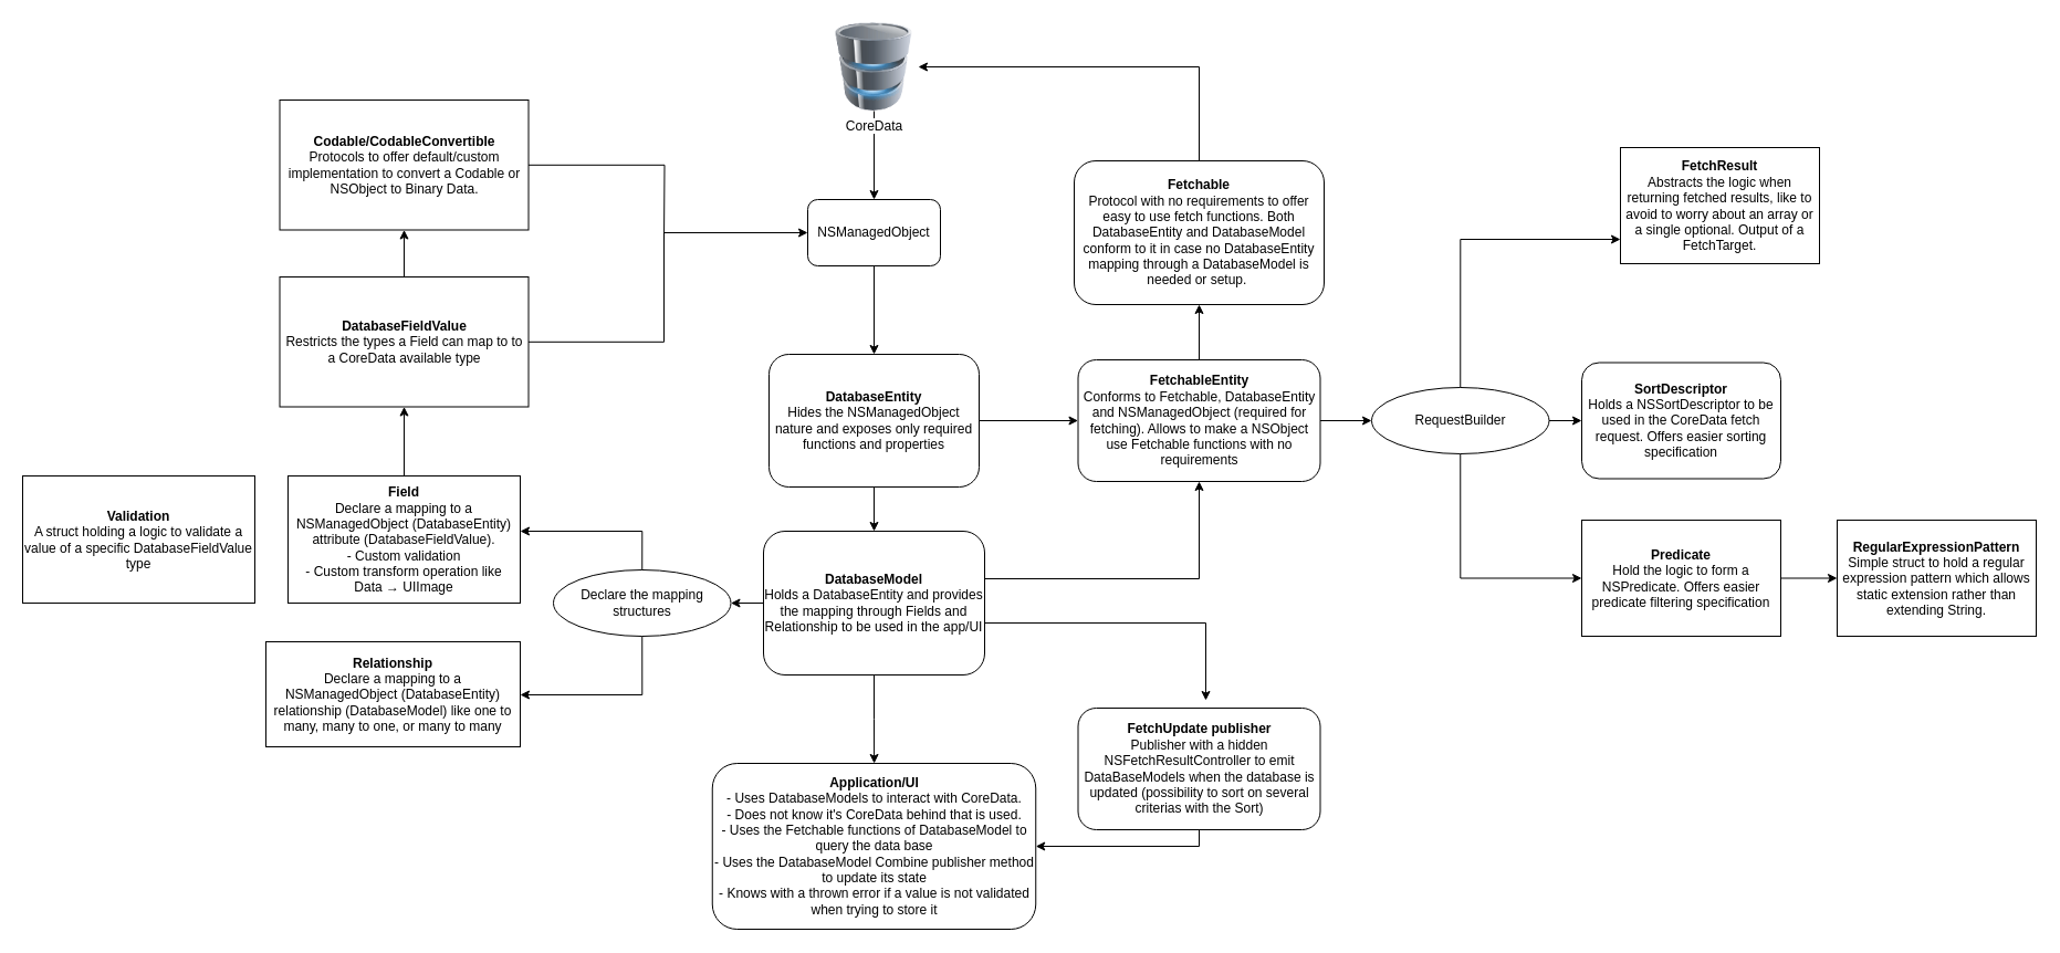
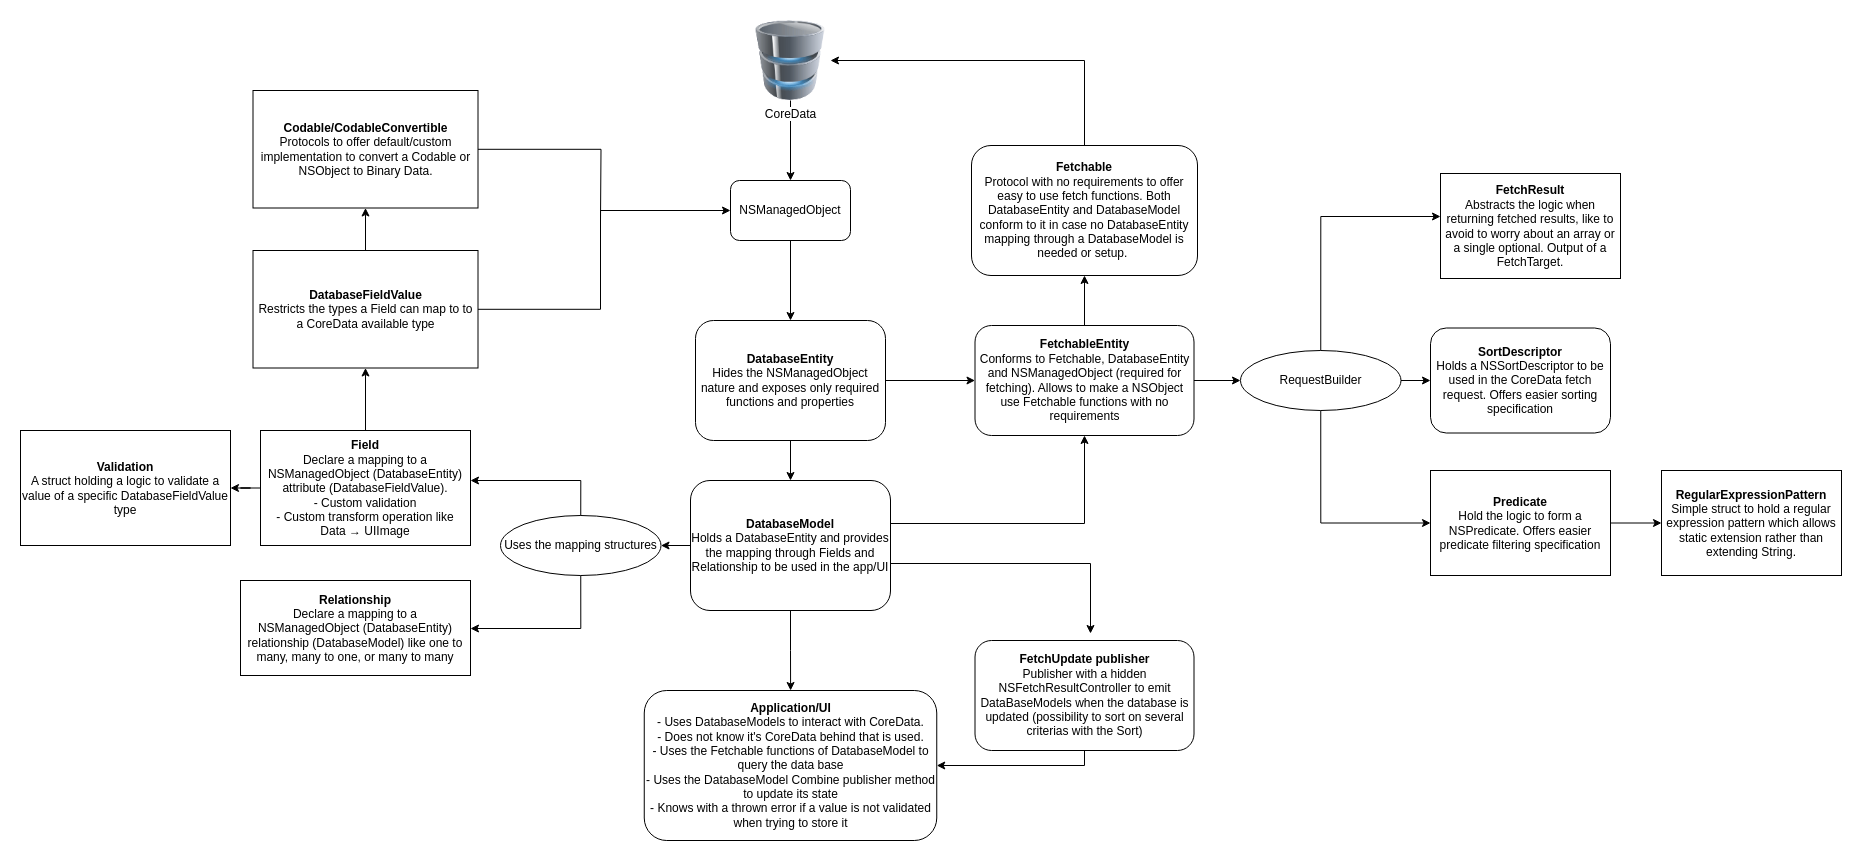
- <mxCell id="27" value="&lt;b&gt;FetchResult&lt;/b&gt;&lt;br&gt;Abstracts the logic when returning fetched results, like to avoid to worry about an array or a single optional. Output of a FetchTarget." style="rounded=0;whiteSpace=wrap;html=1;" parent="1" vertex="1"><mxGeometry x="1465" y="133" width="180" height="105" as="geometry" /></mxCell>
+ <mxCell id="27" value="&lt;b&gt;FetchResult&lt;/b&gt;&lt;br&gt;Abstracts the logic when returning fetched results, like to avoid to worry about an array or a single optional. Output of a FetchTarget." style="rounded=0;whiteSpace=wrap;html=1;" parent="1" vertex="1"><mxGeometry x="1440" y="173" width="180" height="105" as="geometry" /></mxCell>
+ <mxCell id="20" value="" style="edgeStyle=orthogonalEdgeStyle;rounded=0;orthogonalLoop=1;jettySize=auto;html=1;" parent="1" source="22" target="36" edge="1"><mxGeometry relative="1" as="geometry" /></mxCell>
- <mxCell id="25" value="Declare the mapping structures" style="ellipse;whiteSpace=wrap;html=1;" parent="1" vertex="1"><mxGeometry x="500" y="515" width="160.5" height="60" as="geometry" /></mxCell>
+ <mxCell id="25" value="Uses the mapping structures" style="ellipse;whiteSpace=wrap;html=1;" parent="1" vertex="1"><mxGeometry x="500" y="515" width="160.5" height="60" as="geometry" /></mxCell>
